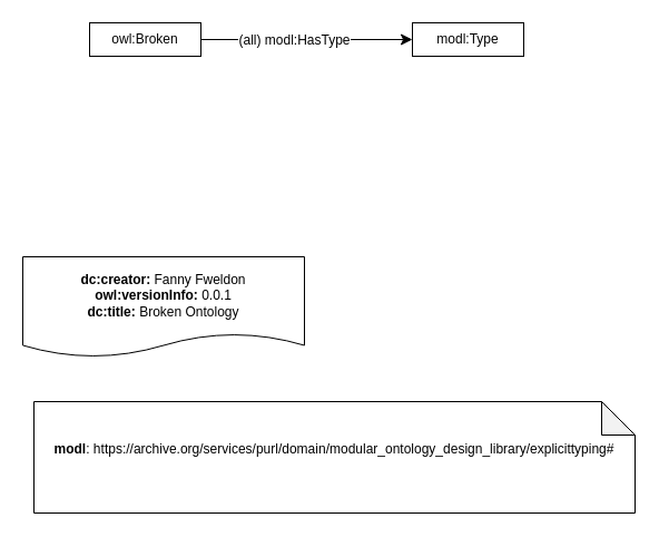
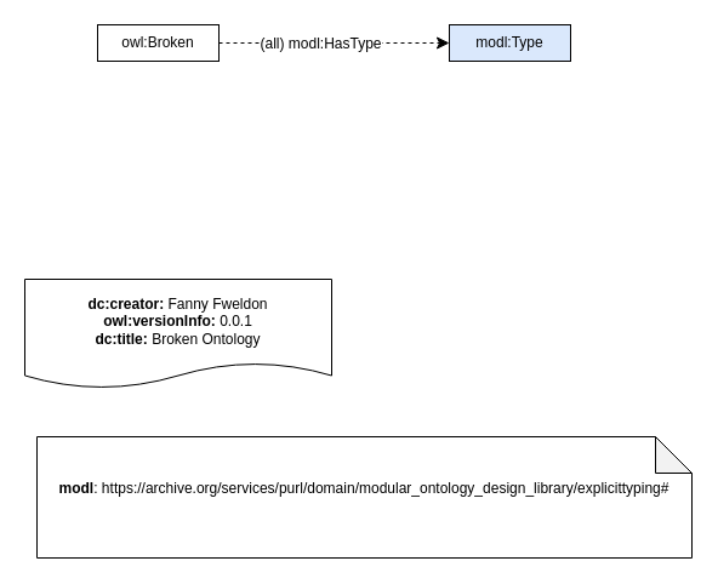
- <mxCell id="5" value="" style="endArrow=classic;html=1;exitX=1;exitY=0.5;exitDx=0;exitDy=0;endSize=8;entryX=0;entryY=0.5;entryDx=0;entryDy=0;arcSize=0;" edge="1" source="7" target="4" parent="1"><mxGeometry width="50" height="50" relative="1" as="geometry"><mxPoint x="185" y="35" as="sourcePoint" /><mxPoint x="380" y="40" as="targetPoint" /></mxGeometry></mxCell>
+ <mxCell id="5" value="" style="endArrow=classic;html=1;exitX=1;exitY=0.5;exitDx=0;exitDy=0;endSize=8;entryX=0;entryY=0.5;entryDx=0;entryDy=0;arcSize=0;dashed=1;" edge="1" source="7" target="4" parent="1"><mxGeometry width="50" height="50" relative="1" as="geometry"><mxPoint x="185" y="35" as="sourcePoint" /><mxPoint x="380" y="40" as="targetPoint" /></mxGeometry></mxCell>
- <mxCell id="4" value="modl:Type" style="rounded=0;whiteSpace=wrap;html=1;snapToPoint=1;points=[[0.1,0],[0.2,0],[0.3,0],[0.4,0],[0.5,0],[0.6,0],[0.7,0],[0.8,0],[0.9,0],[0,0.1],[0,0.3],[0,0.5],[0,0.7],[0,0.9],[0.1,1],[0.2,1],[0.3,1],[0.4,1],[0.5,1],[0.6,1],[0.7,1],[0.8,1],[0.9,1],[1,0.1],[1,0.3],[1,0.5],[1,0.7],[1,0.9]];" vertex="1" parent="1"><mxGeometry x="370" y="20" width="100" height="30" as="geometry" /></mxCell>
+ <mxCell id="4" value="modl:Type" style="rounded=0;whiteSpace=wrap;html=1;snapToPoint=1;points=[[0.1,0],[0.2,0],[0.3,0],[0.4,0],[0.5,0],[0.6,0],[0.7,0],[0.8,0],[0.9,0],[0,0.1],[0,0.3],[0,0.5],[0,0.7],[0,0.9],[0.1,1],[0.2,1],[0.3,1],[0.4,1],[0.5,1],[0.6,1],[0.7,1],[0.8,1],[0.9,1],[1,0.1],[1,0.3],[1,0.5],[1,0.7],[1,0.9]];fillColor=#dae8fc;" vertex="1" parent="1"><mxGeometry x="370" y="20" width="100" height="30" as="geometry" /></mxCell>
